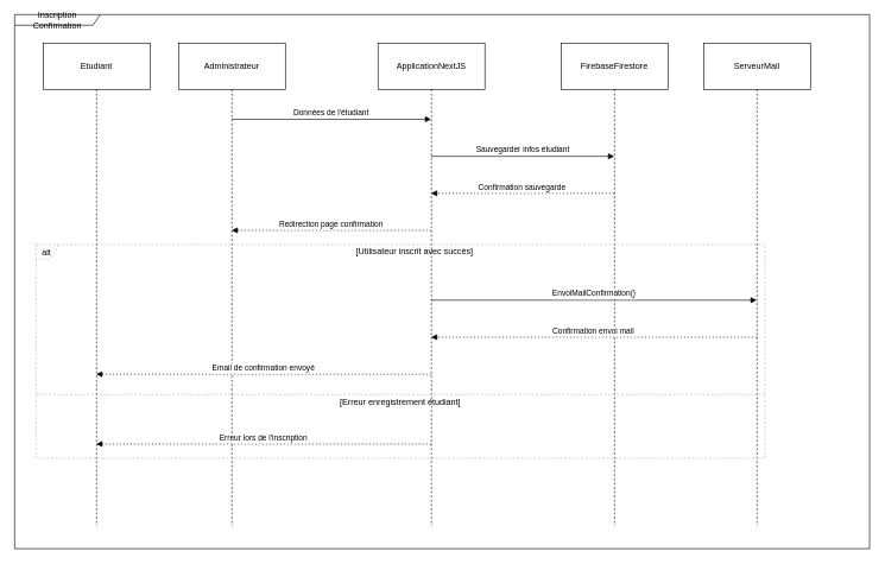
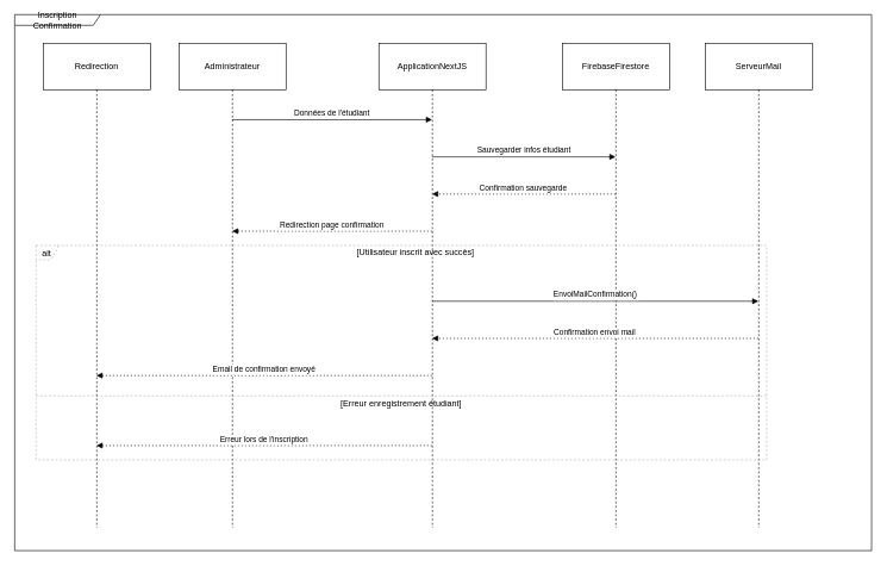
- <mxCell id="18" value="Etudiant" style="shape=umlLifeline;perimeter=lifelinePerimeter;whiteSpace=wrap;container=1;dropTarget=0;collapsible=0;recursiveResize=0;outlineConnect=0;portConstraint=eastwest;newEdgeStyle={&quot;edgeStyle&quot;:&quot;elbowEdgeStyle&quot;,&quot;elbow&quot;:&quot;vertical&quot;,&quot;curved&quot;:0,&quot;rounded&quot;:0};size=65;" vertex="1" parent="1"><mxGeometry x="60" width="150" height="678" as="geometry" y="60" /></mxCell>
+ <mxCell id="18" value="Redirection" style="shape=umlLifeline;perimeter=lifelinePerimeter;whiteSpace=wrap;container=1;dropTarget=0;collapsible=0;recursiveResize=0;outlineConnect=0;portConstraint=eastwest;newEdgeStyle={&quot;edgeStyle&quot;:&quot;elbowEdgeStyle&quot;,&quot;elbow&quot;:&quot;vertical&quot;,&quot;curved&quot;:0,&quot;rounded&quot;:0};size=65;" vertex="1" parent="1"><mxGeometry x="60" width="150" height="678" as="geometry" y="60" /></mxCell>
